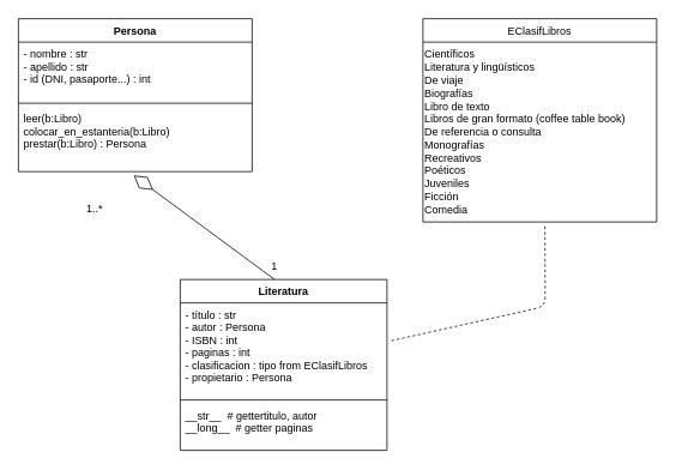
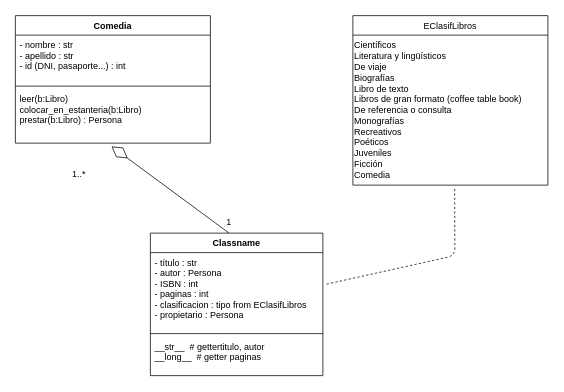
- <mxCell id="4" value="Persona" style="swimlane;fontStyle=1;align=center;verticalAlign=top;childLayout=stackLayout;horizontal=1;startSize=26;horizontalStack=0;resizeParent=1;resizeParentMax=0;resizeLast=0;collapsible=1;marginBottom=0;" parent="1" vertex="1"><mxGeometry x="20" y="20" width="260" height="170" as="geometry" /></mxCell>
+ <mxCell id="4" value="Comedia" style="swimlane;fontStyle=1;align=center;verticalAlign=top;childLayout=stackLayout;horizontal=1;startSize=26;horizontalStack=0;resizeParent=1;resizeParentMax=0;resizeLast=0;collapsible=1;marginBottom=0;" parent="1" vertex="1"><mxGeometry x="20" y="20" width="260" height="170" as="geometry" /></mxCell>
- <mxCell id="12" value="Literatura" style="swimlane;fontStyle=1;align=center;verticalAlign=top;childLayout=stackLayout;horizontal=1;startSize=26;horizontalStack=0;resizeParent=1;resizeParentMax=0;resizeLast=0;collapsible=1;marginBottom=0;" parent="1" vertex="1"><mxGeometry x="200" y="310" width="230" height="190" as="geometry" /></mxCell>
+ <mxCell id="12" value="Classname" style="swimlane;fontStyle=1;align=center;verticalAlign=top;childLayout=stackLayout;horizontal=1;startSize=26;horizontalStack=0;resizeParent=1;resizeParentMax=0;resizeLast=0;collapsible=1;marginBottom=0;" parent="1" vertex="1"><mxGeometry x="200" y="310" width="230" height="190" as="geometry" /></mxCell>
